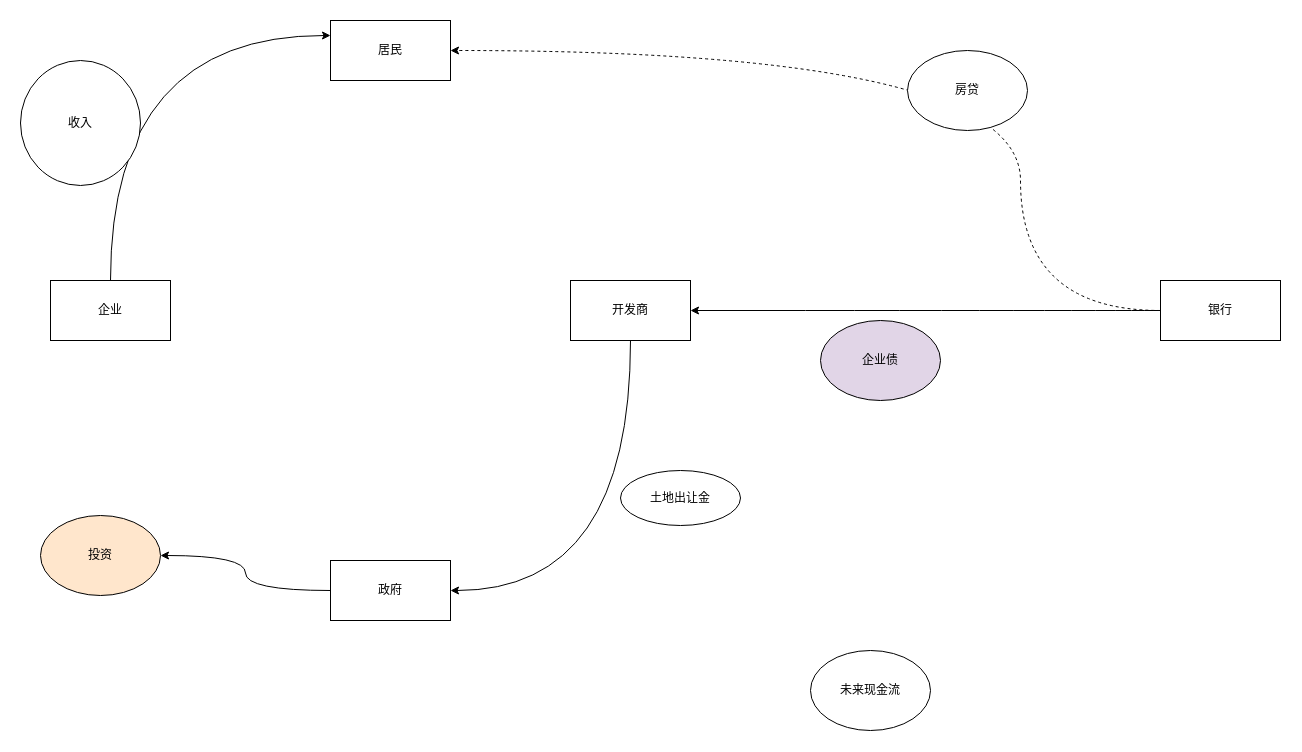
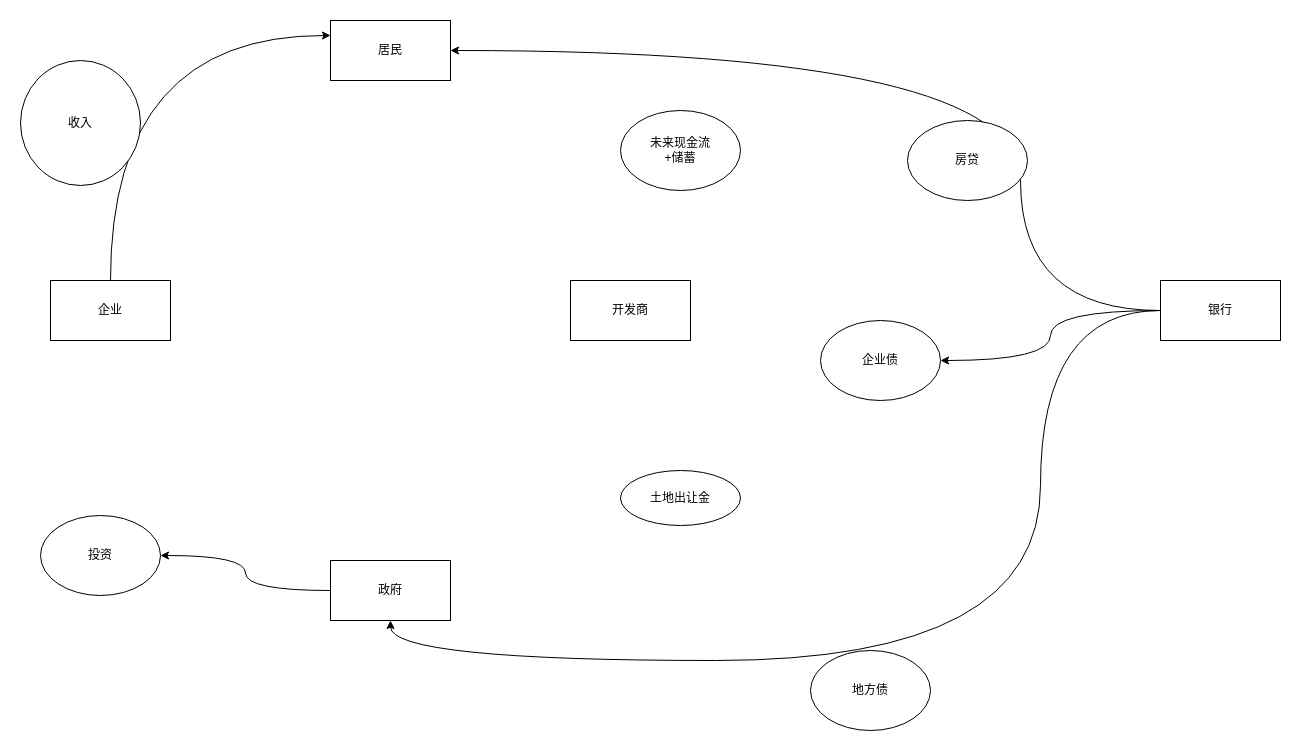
- <mxCell id="13" style="edgeStyle=orthogonalEdgeStyle;curved=1;rounded=0;orthogonalLoop=1;jettySize=auto;html=1;entryX=1;entryY=0.5;entryDx=0;entryDy=0;dashed=1;" edge="1" parent="1" source="16" target="4"><mxGeometry relative="1" as="geometry"><Array as="points"><mxPoint x="1020" y="50" /></Array></mxGeometry></mxCell>
+ <mxCell id="13" style="edgeStyle=orthogonalEdgeStyle;curved=1;rounded=0;orthogonalLoop=1;jettySize=auto;html=1;entryX=1;entryY=0.5;entryDx=0;entryDy=0;" edge="1" parent="1" source="16" target="4"><mxGeometry relative="1" as="geometry"><Array as="points"><mxPoint x="1020" y="50" /></Array></mxGeometry></mxCell>
- <mxCell id="17" value="房贷" style="ellipse;whiteSpace=wrap;html=1;" vertex="1" parent="1"><mxGeometry x="907" y="50" width="120" height="80" as="geometry" /></mxCell>
+ <mxCell id="17" value="房贷" style="ellipse;whiteSpace=wrap;html=1;" vertex="1" parent="1"><mxGeometry x="907" y="120" width="120" height="80" as="geometry" /></mxCell>
+ <mxCell id="7" value="未来现金流&lt;div&gt;+&lt;span style=&quot;background-color: initial;&quot;&gt;储蓄&lt;/span&gt;&lt;/div&gt;" style="ellipse;whiteSpace=wrap;html=1;" vertex="1" parent="1"><mxGeometry x="620" y="110" width="120" height="80" as="geometry" /></mxCell>
- <mxCell id="15" style="edgeStyle=orthogonalEdgeStyle;curved=1;rounded=0;orthogonalLoop=1;jettySize=auto;html=1;entryX=1;entryY=0.5;entryDx=0;entryDy=0;" edge="1" parent="1" source="16" target="3"><mxGeometry relative="1" as="geometry" /></mxCell>
+ <mxCell id="15" style="edgeStyle=orthogonalEdgeStyle;curved=1;rounded=0;orthogonalLoop=1;jettySize=auto;html=1;" edge="1" parent="1" source="16" target="19"><mxGeometry relative="1" as="geometry" /></mxCell>
- <mxCell id="19" value="企业债" style="ellipse;whiteSpace=wrap;html=1;fillColor=#e1d5e7;" vertex="1" parent="1"><mxGeometry x="820" y="320" width="120" height="80" as="geometry" /></mxCell>
+ <mxCell id="19" value="企业债" style="ellipse;whiteSpace=wrap;html=1;" vertex="1" parent="1"><mxGeometry x="820" y="320" width="120" height="80" as="geometry" /></mxCell>
- <mxCell id="2" style="edgeStyle=orthogonalEdgeStyle;curved=1;rounded=0;orthogonalLoop=1;jettySize=auto;html=1;entryX=1;entryY=0.5;entryDx=0;entryDy=0;" edge="1" parent="1" source="3" target="6"><mxGeometry relative="1" as="geometry"><Array as="points"><mxPoint x="630" y="590" /></Array></mxGeometry></mxCell>
- <mxCell id="11" value="投资" style="ellipse;whiteSpace=wrap;html=1;fillColor=#ffe6cc;" vertex="1" parent="1"><mxGeometry x="40" y="515" width="120" height="80" as="geometry" /></mxCell>
+ <mxCell id="11" value="投资" style="ellipse;whiteSpace=wrap;html=1;" vertex="1" parent="1"><mxGeometry x="40" y="515" width="120" height="80" as="geometry" /></mxCell>
+ <mxCell id="14" style="edgeStyle=orthogonalEdgeStyle;curved=1;rounded=0;orthogonalLoop=1;jettySize=auto;html=1;entryX=0.5;entryY=1;entryDx=0;entryDy=0;" edge="1" parent="1" source="16" target="6"><mxGeometry relative="1" as="geometry"><Array as="points"><mxPoint x="1040" y="660" /><mxPoint x="390" y="660" /></Array></mxGeometry></mxCell>
- <mxCell id="18" value="未来现金流" style="ellipse;whiteSpace=wrap;html=1;" vertex="1" parent="1"><mxGeometry x="810" y="650" width="120" height="80" as="geometry" /></mxCell>
+ <mxCell id="18" value="地方债" style="ellipse;whiteSpace=wrap;html=1;" vertex="1" parent="1"><mxGeometry x="810" y="650" width="120" height="80" as="geometry" /></mxCell>
